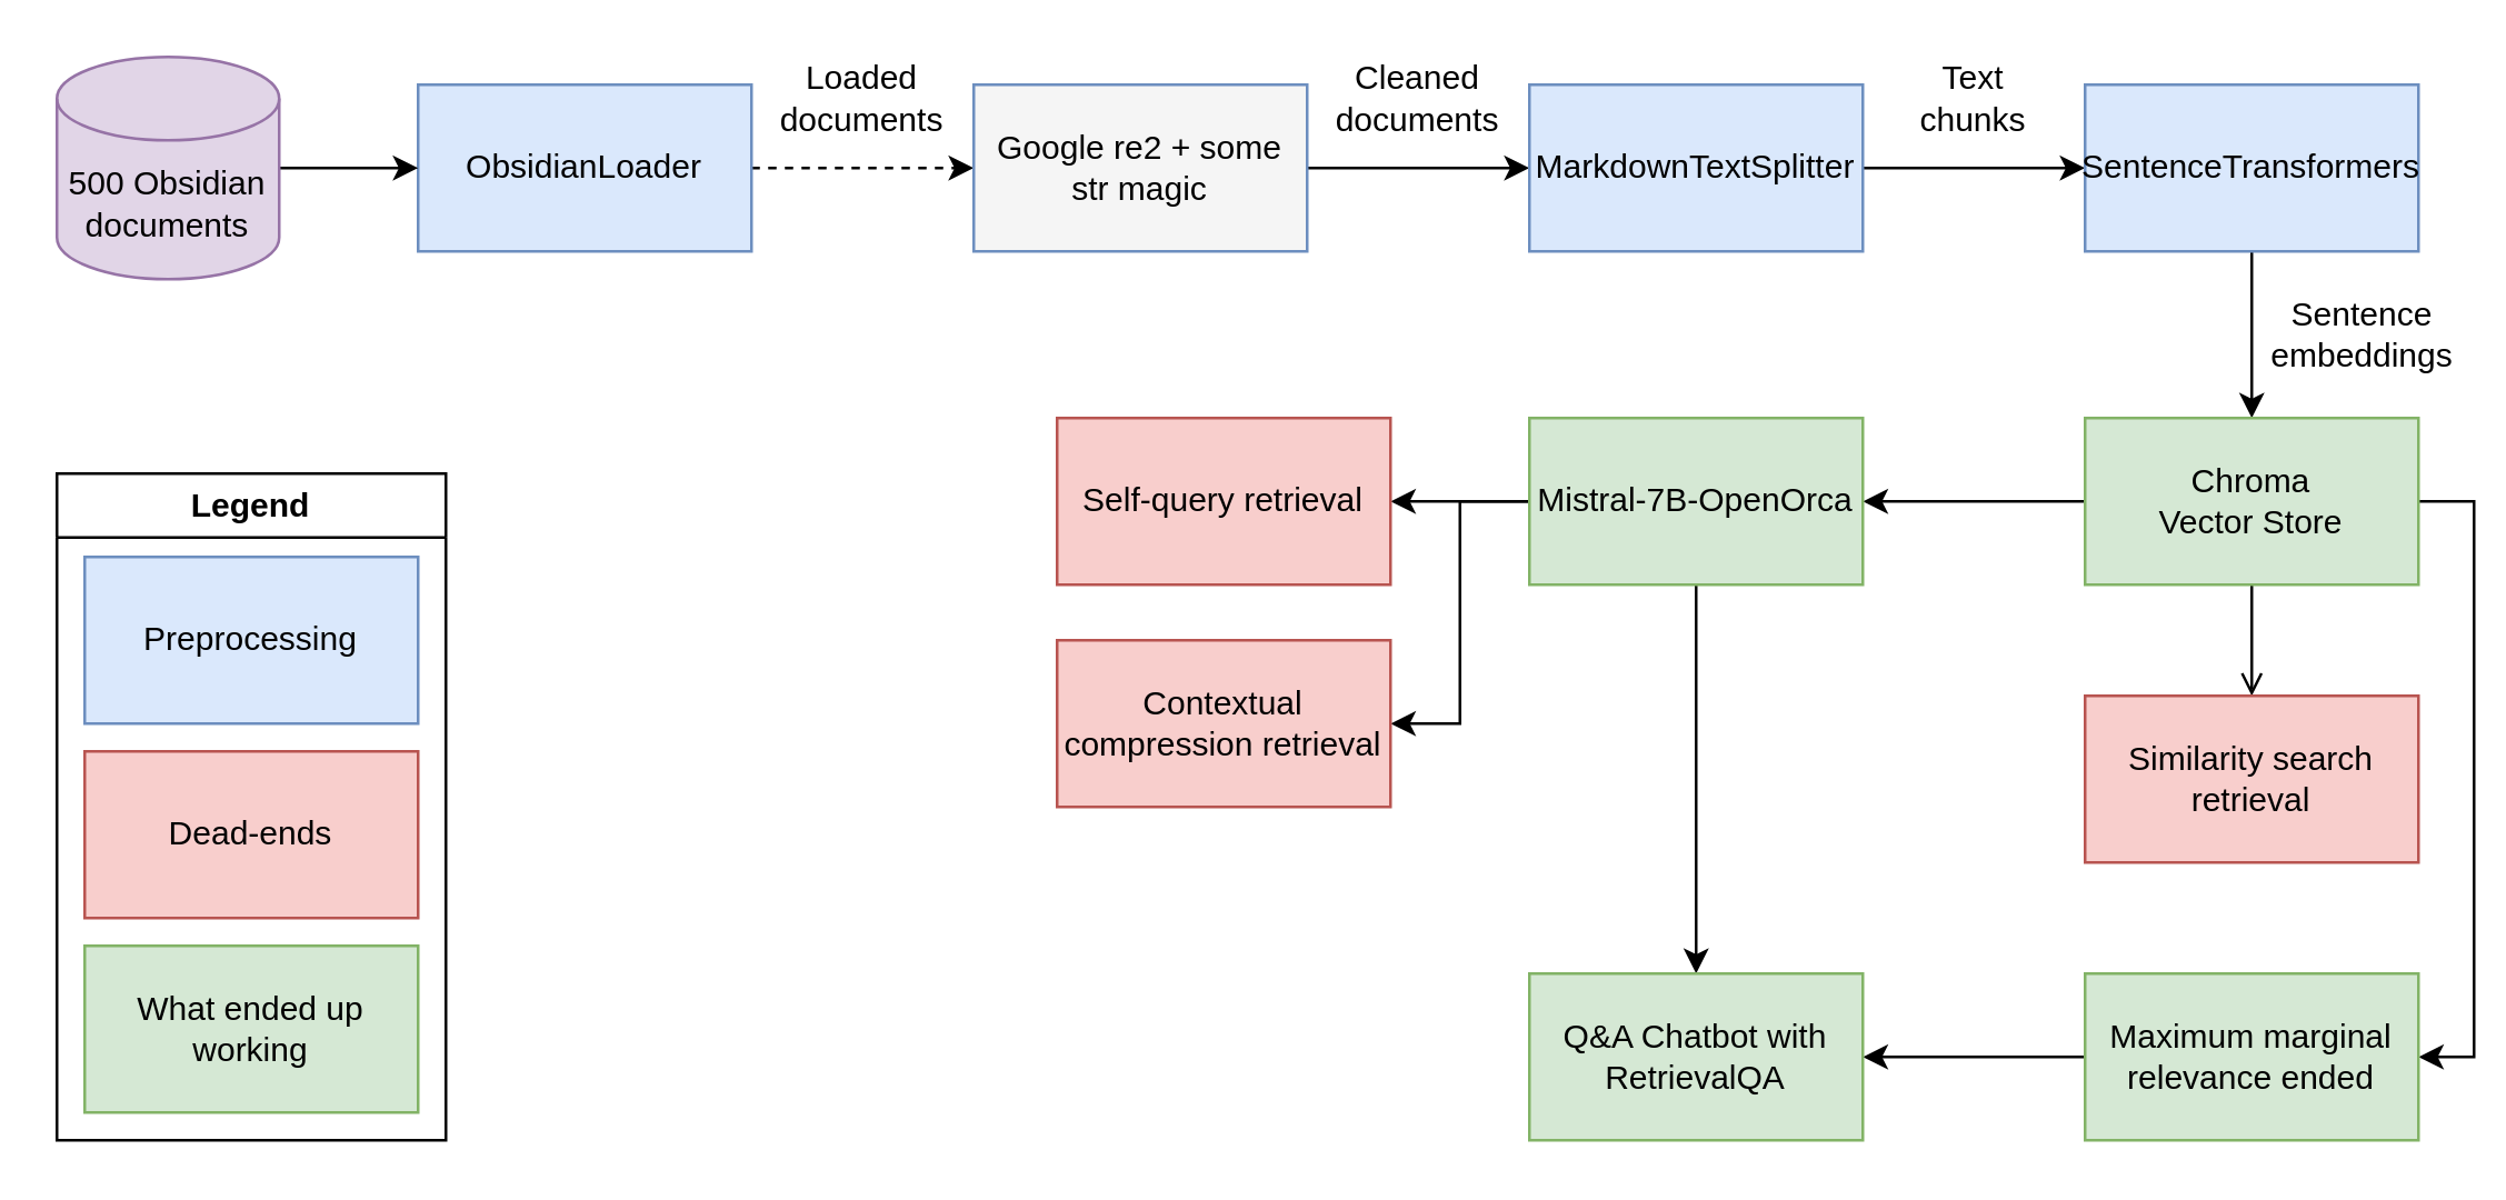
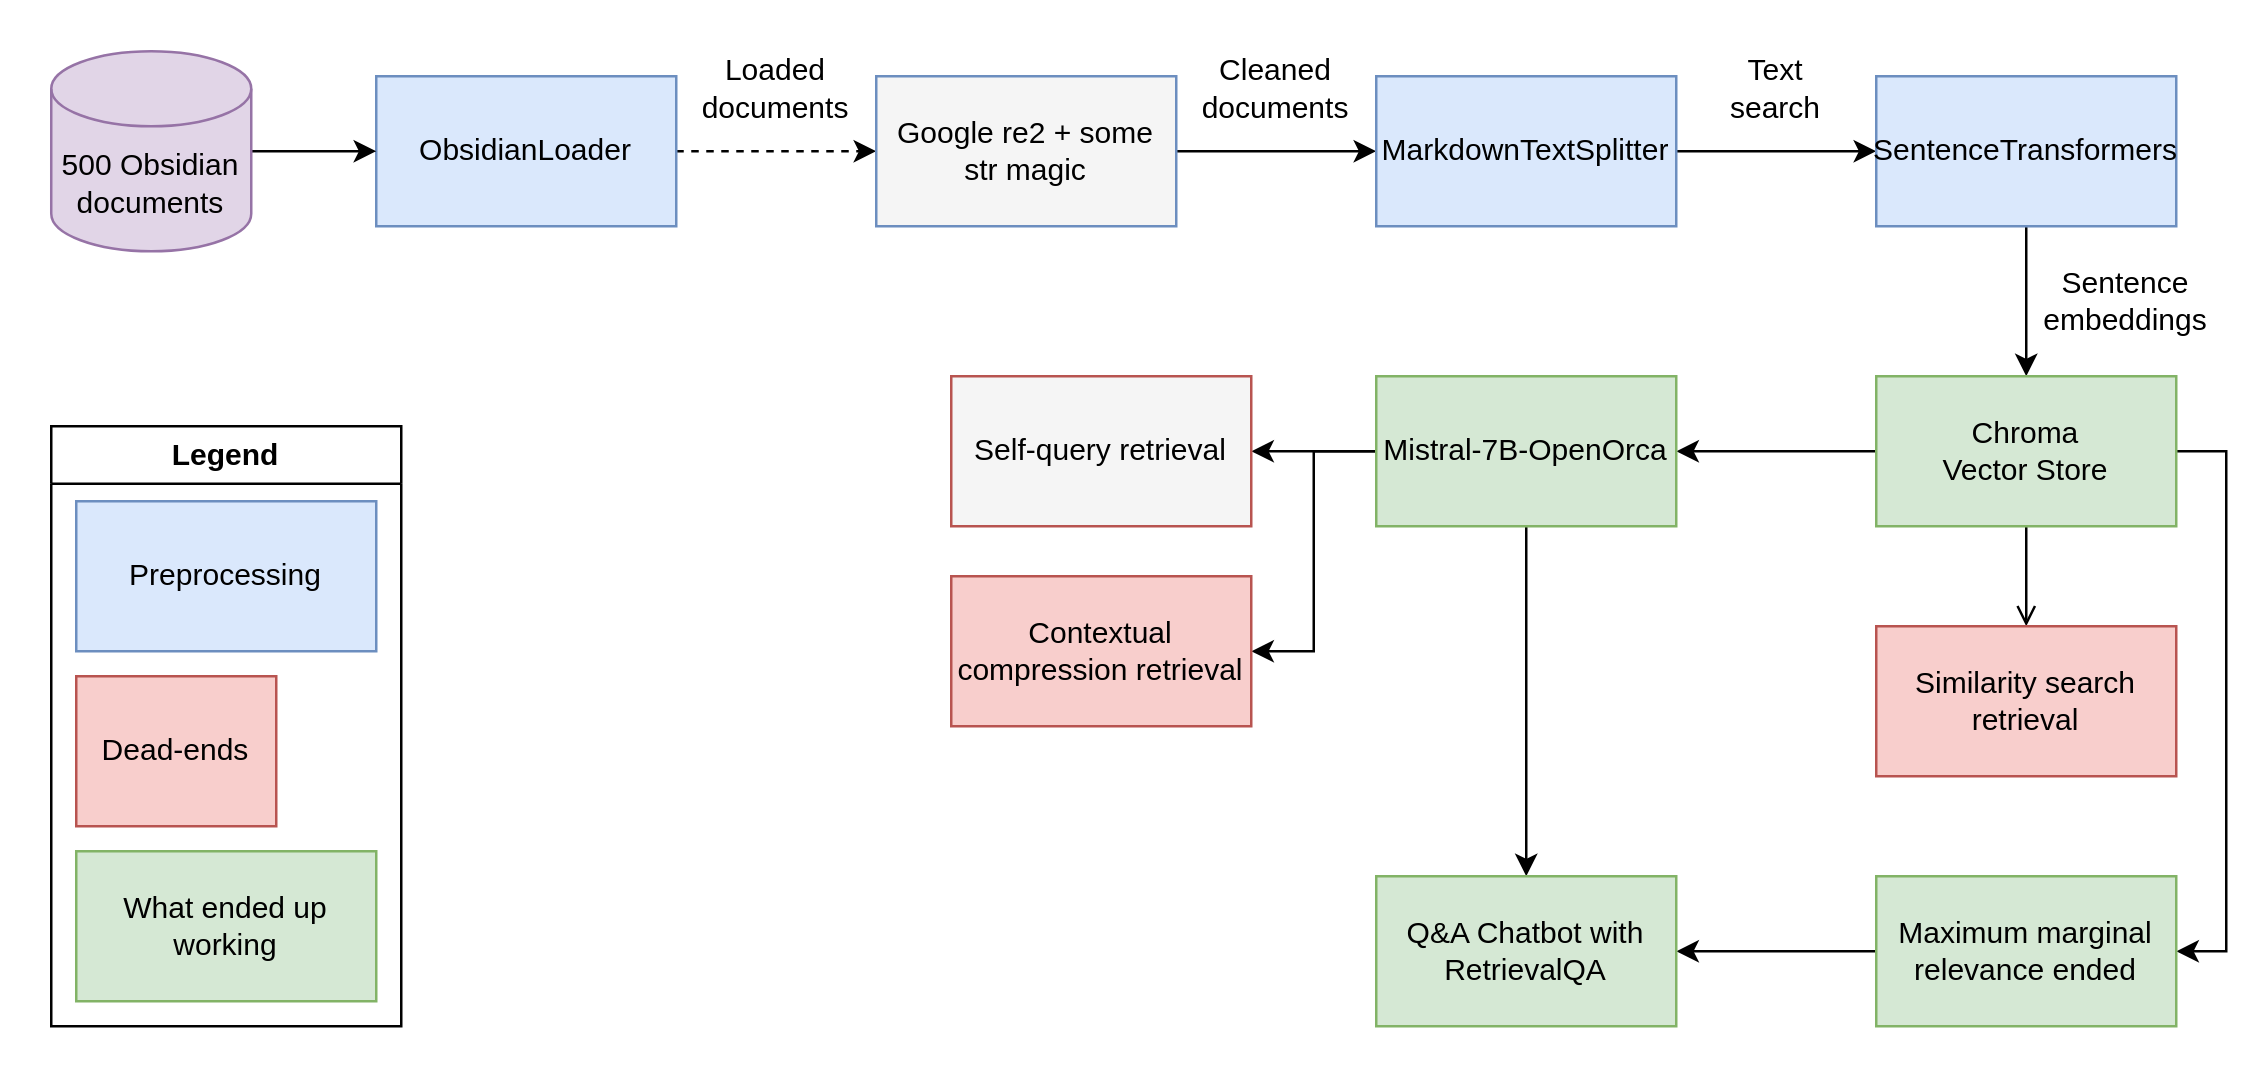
- <mxCell id="25" value="Text chunks" style="text;strokeColor=none;align=center;fillColor=none;html=1;verticalAlign=middle;whiteSpace=wrap;rounded=0;" parent="1" vertex="1"><mxGeometry x="680" width="60" height="30" as="geometry" y="20" /></mxCell>
+ <mxCell id="25" value="Text search" style="text;strokeColor=none;align=center;fillColor=none;html=1;verticalAlign=middle;whiteSpace=wrap;rounded=0;" parent="1" vertex="1"><mxGeometry x="680" width="60" height="30" as="geometry" y="20" /></mxCell>
- <mxCell id="21" value="Self-query retrieval" style="rounded=0;whiteSpace=wrap;html=1;fillColor=#f8cecc;strokeColor=#b85450;" parent="1" vertex="1"><mxGeometry x="380" y="150" width="120" height="60" as="geometry" /></mxCell>
+ <mxCell id="21" value="Self-query retrieval" style="rounded=0;whiteSpace=wrap;html=1;fillColor=#f5f5f5;strokeColor=#b85450;" parent="1" vertex="1"><mxGeometry x="380" y="150" width="120" height="60" as="geometry" /></mxCell>
- <mxCell id="32" value="Dead-ends" style="rounded=0;whiteSpace=wrap;html=1;fillColor=#f8cecc;strokeColor=#b85450;" parent="30" vertex="1"><mxGeometry x="10" y="100" width="120" height="60" as="geometry" /></mxCell>
+ <mxCell id="32" value="Dead-ends" style="rounded=0;whiteSpace=wrap;html=1;fillColor=#f8cecc;strokeColor=#b85450;" parent="30" vertex="1"><mxGeometry x="10" y="100" width="80" height="60" as="geometry" /></mxCell>
